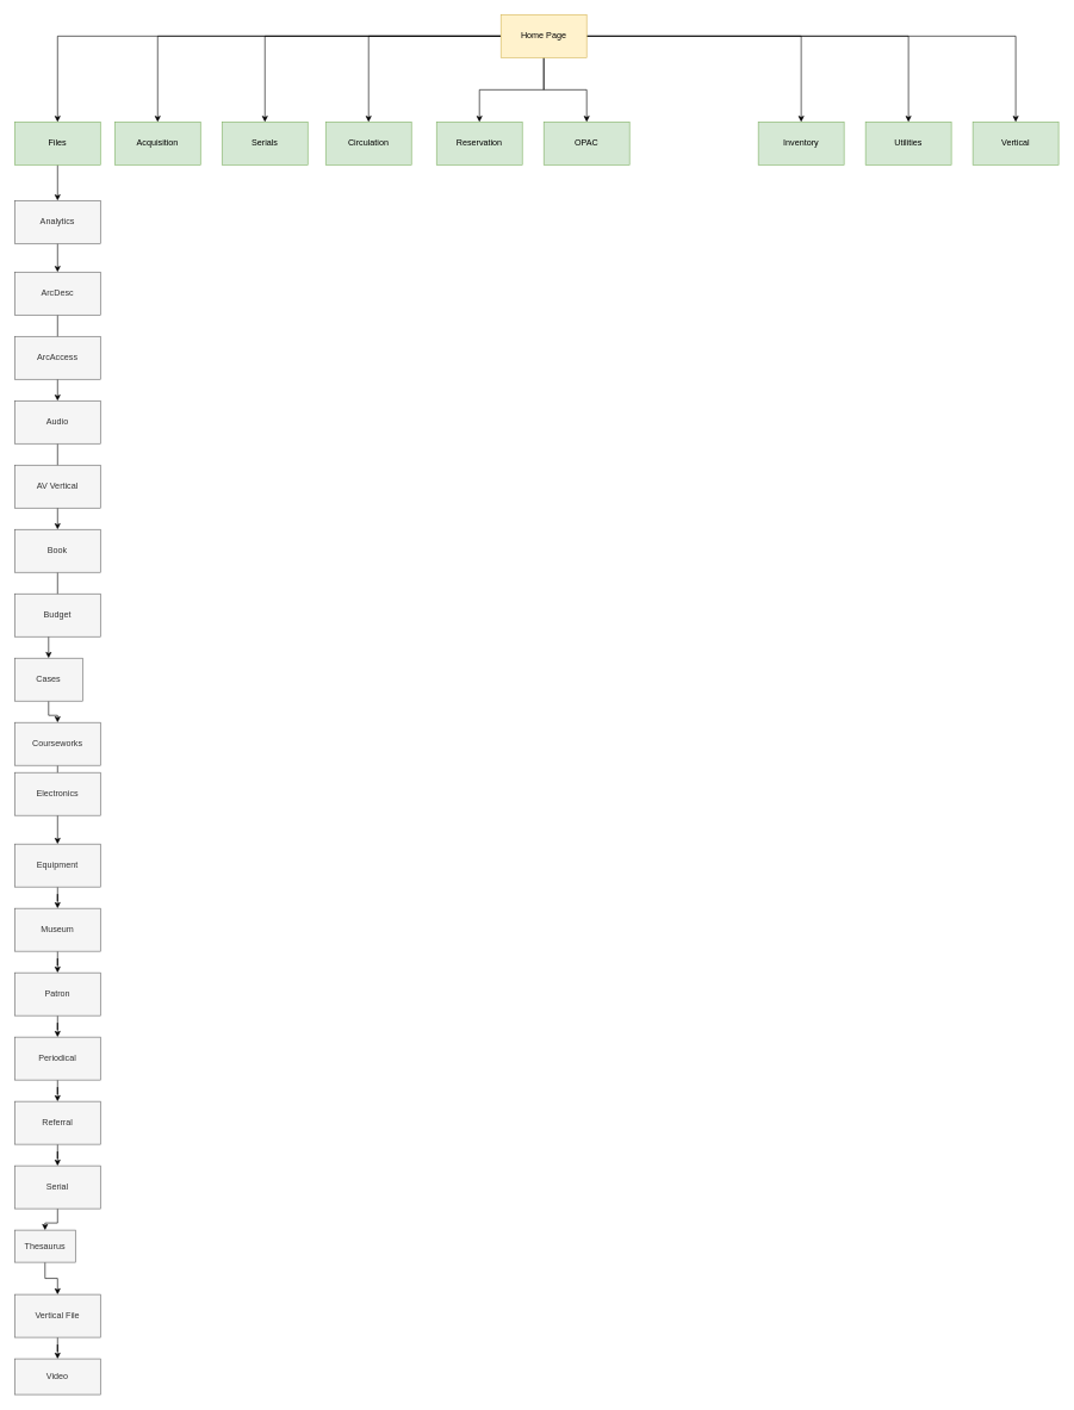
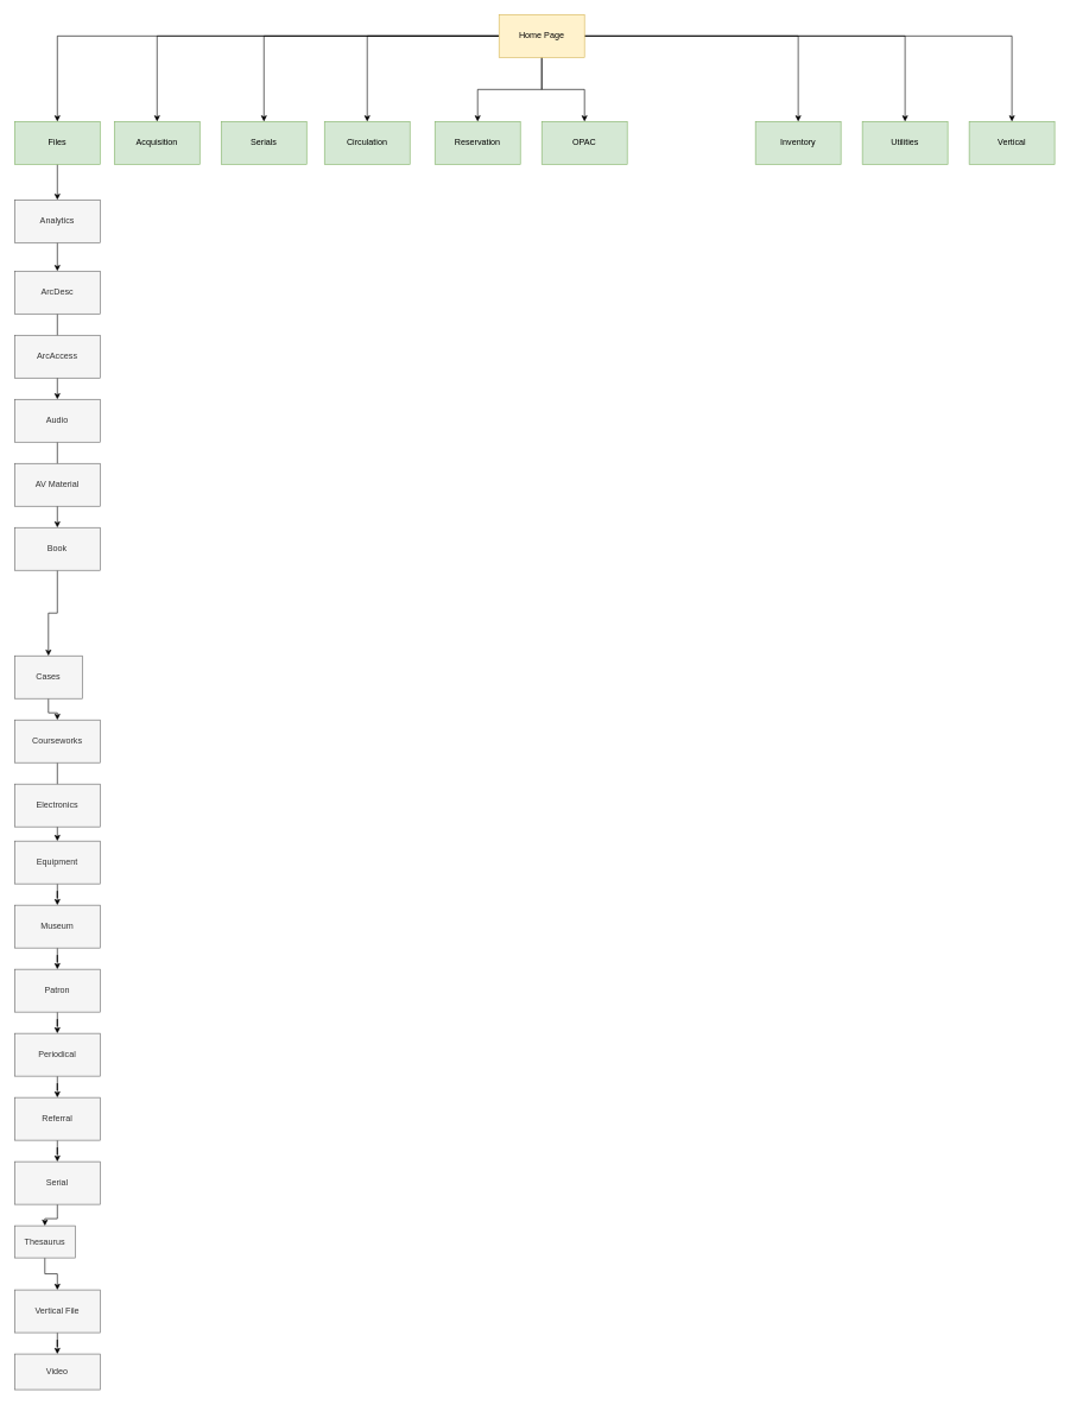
- <mxCell id="29" value="AV Vertical" style="rounded=0;whiteSpace=wrap;html=1;fillColor=#f5f5f5;fontColor=#333333;strokeColor=#666666;" vertex="1" parent="1"><mxGeometry x="20" y="650" width="120" height="60" as="geometry" /></mxCell>
+ <mxCell id="29" value="AV Material" style="rounded=0;whiteSpace=wrap;html=1;fillColor=#f5f5f5;fontColor=#333333;strokeColor=#666666;" vertex="1" parent="1"><mxGeometry x="20" y="650" width="120" height="60" as="geometry" /></mxCell>
- <mxCell id="32" value="Budget" style="rounded=0;whiteSpace=wrap;html=1;fillColor=#f5f5f5;fontColor=#333333;strokeColor=#666666;" vertex="1" parent="1"><mxGeometry x="20" y="830" width="120" height="60" as="geometry" /></mxCell>
- <mxCell id="37" value="Electronics" style="rounded=0;whiteSpace=wrap;html=1;fillColor=#f5f5f5;fontColor=#333333;strokeColor=#666666;" vertex="1" parent="1"><mxGeometry x="20" y="1080" width="120" height="60" as="geometry" /></mxCell>
+ <mxCell id="37" value="Electronics" style="rounded=0;whiteSpace=wrap;html=1;fillColor=#f5f5f5;fontColor=#333333;strokeColor=#666666;" vertex="1" parent="1"><mxGeometry x="20" y="1100" width="120" height="60" as="geometry" /></mxCell>
